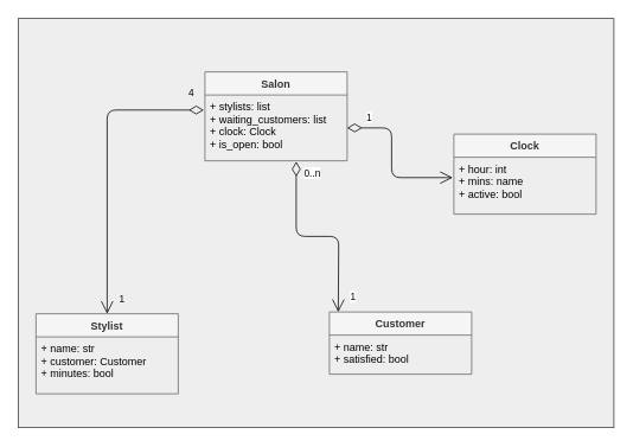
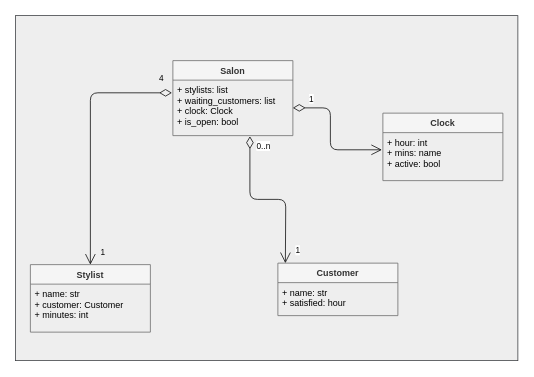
- <mxCell id="6" value="+ name: str&#10;+ satisfied: bool" style="text;strokeColor=none;fillColor=none;align=left;verticalAlign=top;spacingLeft=4;spacingRight=4;overflow=hidden;rotatable=0;points=[[0,0.5],[1,0.5]];portConstraint=eastwest;fontColor=#000000;" parent="5" vertex="1"><mxGeometry y="26" width="160" height="44" as="geometry" /></mxCell>
+ <mxCell id="6" value="+ name: str&#10;+ satisfied: hour" style="text;strokeColor=none;fillColor=none;align=left;verticalAlign=top;spacingLeft=4;spacingRight=4;overflow=hidden;rotatable=0;points=[[0,0.5],[1,0.5]];portConstraint=eastwest;fontColor=#000000;" parent="5" vertex="1"><mxGeometry y="26" width="160" height="44" as="geometry" /></mxCell>
- <mxCell id="8" value="+ name: str&#10;+ customer: Customer&#10;+ minutes: bool" style="text;strokeColor=none;fillColor=none;align=left;verticalAlign=top;spacingLeft=4;spacingRight=4;overflow=hidden;rotatable=0;points=[[0,0.5],[1,0.5]];portConstraint=eastwest;fontColor=#000000;" parent="7" vertex="1"><mxGeometry y="26" width="160" height="64" as="geometry" /></mxCell>
+ <mxCell id="8" value="+ name: str&#10;+ customer: Customer&#10;+ minutes: int" style="text;strokeColor=none;fillColor=none;align=left;verticalAlign=top;spacingLeft=4;spacingRight=4;overflow=hidden;rotatable=0;points=[[0,0.5],[1,0.5]];portConstraint=eastwest;fontColor=#000000;" parent="7" vertex="1"><mxGeometry y="26" width="160" height="64" as="geometry" /></mxCell>
